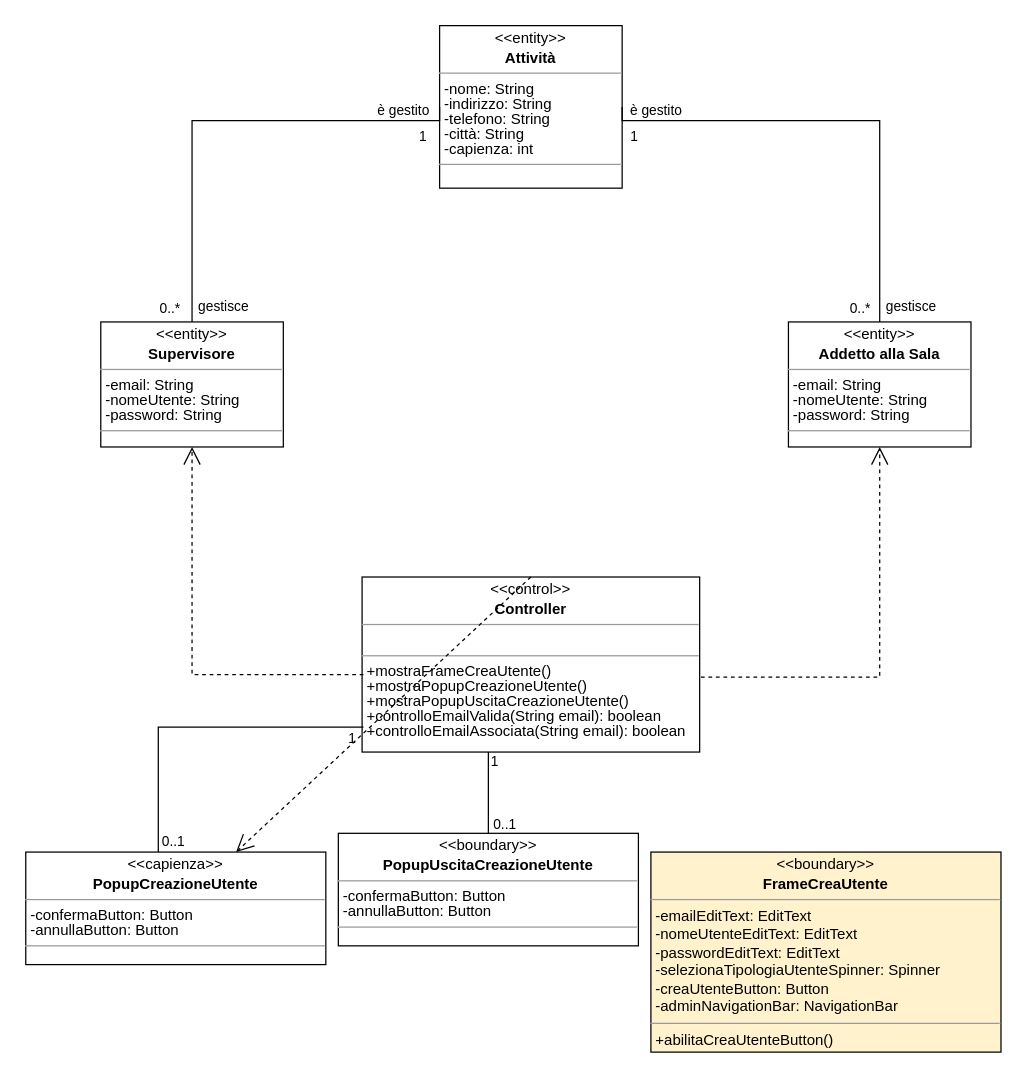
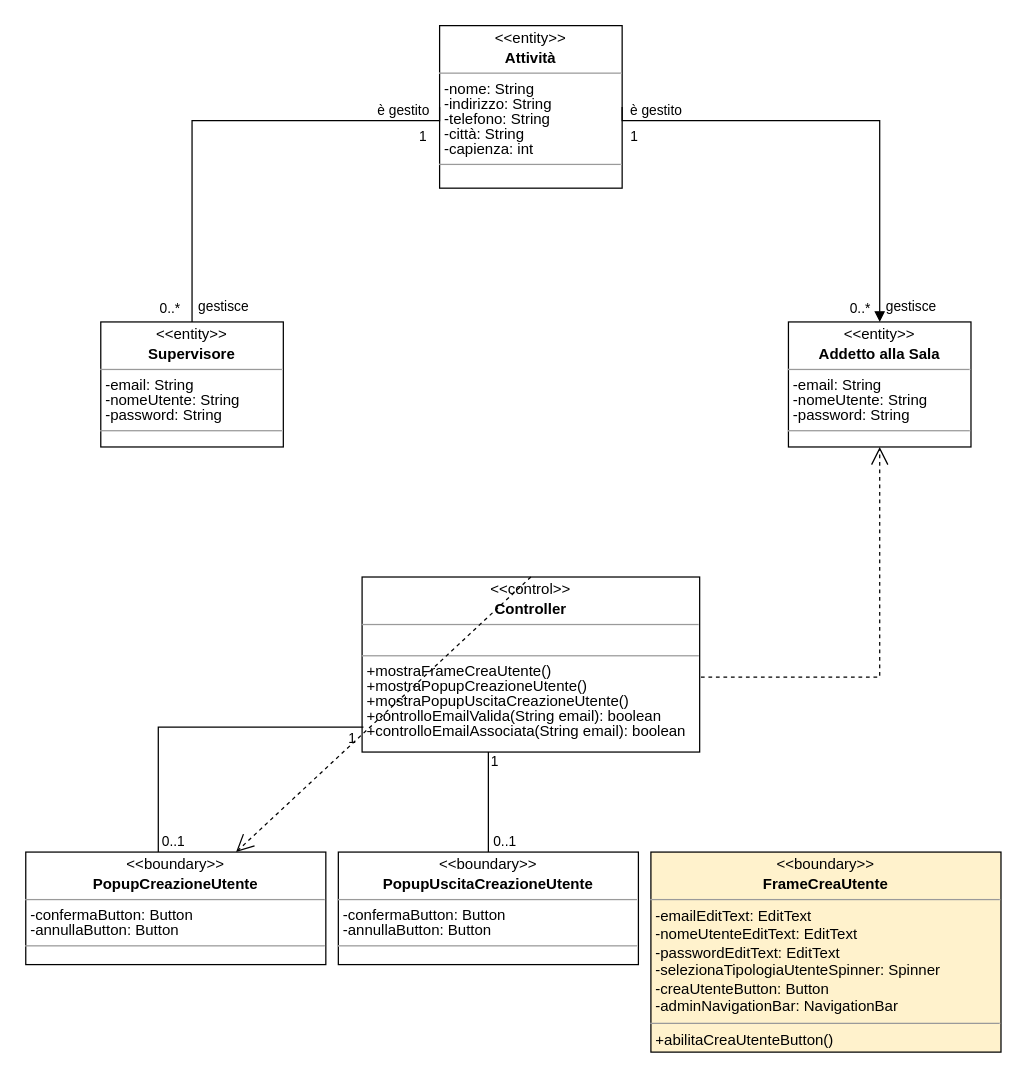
- <mxCell id="14" value="" style="endArrow=none;html=1;edgeStyle=orthogonalEdgeStyle;rounded=0;exitX=1;exitY=0.5;exitDx=0;exitDy=0;entryX=0.5;entryY=0;entryDx=0;entryDy=0;" parent="1" source="8" target="2" edge="1"><mxGeometry x="-0.087" y="-358" relative="1" as="geometry"><mxPoint x="827" y="91" as="sourcePoint" /><mxPoint x="720" y="221" as="targetPoint" /><Array as="points"><mxPoint x="497" y="96" /><mxPoint x="703" y="96" /></Array><mxPoint x="-352" y="-294" as="offset" /></mxGeometry></mxCell>
+ <mxCell id="14" value="" style="endArrow=block;html=1;edgeStyle=orthogonalEdgeStyle;rounded=0;exitX=1;exitY=0.5;exitDx=0;exitDy=0;entryX=0.5;entryY=0;entryDx=0;entryDy=0;" parent="1" source="8" target="2" edge="1"><mxGeometry x="-0.087" y="-358" relative="1" as="geometry"><mxPoint x="827" y="91" as="sourcePoint" /><mxPoint x="720" y="221" as="targetPoint" /><Array as="points"><mxPoint x="497" y="96" /><mxPoint x="703" y="96" /></Array><mxPoint x="-352" y="-294" as="offset" /></mxGeometry></mxCell>
- <mxCell id="20" value="Use" style="endArrow=open;endSize=12;dashed=1;rounded=0;movable=1;resizable=1;rotatable=1;deletable=1;editable=1;connectable=1;textOpacity=0;entryX=0.5;entryY=1;entryDx=0;entryDy=0;exitX=0.004;exitY=0.557;exitDx=0;exitDy=0;exitPerimeter=0;" parent="1" source="6" target="7" edge="1"><mxGeometry width="160" relative="1" as="geometry"><mxPoint x="280" y="539" as="sourcePoint" /><mxPoint x="153" y="411" as="targetPoint" /><mxPoint as="offset" /><Array as="points"><mxPoint x="153" y="539" /></Array></mxGeometry></mxCell>
- <mxCell id="4" value="&lt;p style=&quot;margin: 4px 0px 0px; text-align: center; line-height: 100%;&quot;&gt;&amp;lt;&amp;lt;capienza&amp;gt;&amp;gt;&lt;/p&gt;&lt;p style=&quot;margin: 4px 0px 0px; text-align: center; line-height: 100%;&quot;&gt;&lt;b&gt;PopupCreazioneUtente&lt;/b&gt;&lt;/p&gt;&lt;hr style=&quot;line-height: 100%;&quot; size=&quot;1&quot;&gt;&lt;p style=&quot;margin: 0px 0px 0px 4px; line-height: 100%;&quot;&gt;&lt;span style=&quot;background-color: initial;&quot;&gt;-confermaButton: Button&lt;/span&gt;&lt;/p&gt;&lt;p style=&quot;margin: 0px 0px 0px 4px; line-height: 100%;&quot;&gt;-annullaButton: Button&lt;/p&gt;&lt;hr style=&quot;line-height: 100%;&quot; size=&quot;1&quot;&gt;&lt;p style=&quot;margin: 0px 0px 0px 4px; line-height: 100%;&quot;&gt;&lt;br&gt;&lt;/p&gt;" style="verticalAlign=top;align=left;overflow=fill;fontSize=12;fontFamily=Helvetica;html=1;" parent="1" vertex="1"><mxGeometry x="20" y="681" width="240" height="90" as="geometry" /></mxCell>
+ <mxCell id="4" value="&lt;p style=&quot;margin: 4px 0px 0px; text-align: center; line-height: 100%;&quot;&gt;&amp;lt;&amp;lt;boundary&amp;gt;&amp;gt;&lt;/p&gt;&lt;p style=&quot;margin: 4px 0px 0px; text-align: center; line-height: 100%;&quot;&gt;&lt;b&gt;PopupCreazioneUtente&lt;/b&gt;&lt;/p&gt;&lt;hr style=&quot;line-height: 100%;&quot; size=&quot;1&quot;&gt;&lt;p style=&quot;margin: 0px 0px 0px 4px; line-height: 100%;&quot;&gt;&lt;span style=&quot;background-color: initial;&quot;&gt;-confermaButton: Button&lt;/span&gt;&lt;/p&gt;&lt;p style=&quot;margin: 0px 0px 0px 4px; line-height: 100%;&quot;&gt;-annullaButton: Button&lt;/p&gt;&lt;hr style=&quot;line-height: 100%;&quot; size=&quot;1&quot;&gt;&lt;p style=&quot;margin: 0px 0px 0px 4px; line-height: 100%;&quot;&gt;&lt;br&gt;&lt;/p&gt;" style="verticalAlign=top;align=left;overflow=fill;fontSize=12;fontFamily=Helvetica;html=1;" parent="1" vertex="1"><mxGeometry x="20" y="681" width="240" height="90" as="geometry" /></mxCell>
- <mxCell id="5" value="&lt;p style=&quot;margin: 4px 0px 0px; text-align: center; line-height: 100%;&quot;&gt;&amp;lt;&amp;lt;boundary&amp;gt;&amp;gt;&lt;/p&gt;&lt;p style=&quot;margin: 4px 0px 0px; text-align: center; line-height: 100%;&quot;&gt;&lt;b&gt;PopupUscitaCreazioneUtente&lt;/b&gt;&lt;/p&gt;&lt;hr style=&quot;line-height: 100%;&quot; size=&quot;1&quot;&gt;&lt;p style=&quot;margin: 0px 0px 0px 4px; line-height: 100%;&quot;&gt;-&lt;span style=&quot;background-color: initial;&quot;&gt;confermaButton: Button&lt;/span&gt;&lt;/p&gt;&lt;p style=&quot;margin: 0px 0px 0px 4px; line-height: 100%;&quot;&gt;-annullaButton: Button&lt;/p&gt;&lt;hr style=&quot;line-height: 100%;&quot; size=&quot;1&quot;&gt;&lt;p style=&quot;margin: 0px 0px 0px 4px; line-height: 100%;&quot;&gt;&lt;br&gt;&lt;/p&gt;" style="verticalAlign=top;align=left;overflow=fill;fontSize=12;fontFamily=Helvetica;html=1;" parent="1" vertex="1"><mxGeometry x="270" y="666" width="240" height="90" as="geometry" /></mxCell>
+ <mxCell id="5" value="&lt;p style=&quot;margin: 4px 0px 0px; text-align: center; line-height: 100%;&quot;&gt;&amp;lt;&amp;lt;boundary&amp;gt;&amp;gt;&lt;/p&gt;&lt;p style=&quot;margin: 4px 0px 0px; text-align: center; line-height: 100%;&quot;&gt;&lt;b&gt;PopupUscitaCreazioneUtente&lt;/b&gt;&lt;/p&gt;&lt;hr style=&quot;line-height: 100%;&quot; size=&quot;1&quot;&gt;&lt;p style=&quot;margin: 0px 0px 0px 4px; line-height: 100%;&quot;&gt;-&lt;span style=&quot;background-color: initial;&quot;&gt;confermaButton: Button&lt;/span&gt;&lt;/p&gt;&lt;p style=&quot;margin: 0px 0px 0px 4px; line-height: 100%;&quot;&gt;-annullaButton: Button&lt;/p&gt;&lt;hr style=&quot;line-height: 100%;&quot; size=&quot;1&quot;&gt;&lt;p style=&quot;margin: 0px 0px 0px 4px; line-height: 100%;&quot;&gt;&lt;br&gt;&lt;/p&gt;" style="verticalAlign=top;align=left;overflow=fill;fontSize=12;fontFamily=Helvetica;html=1;" parent="1" vertex="1"><mxGeometry x="270" y="681" width="240" height="90" as="geometry" /></mxCell>
